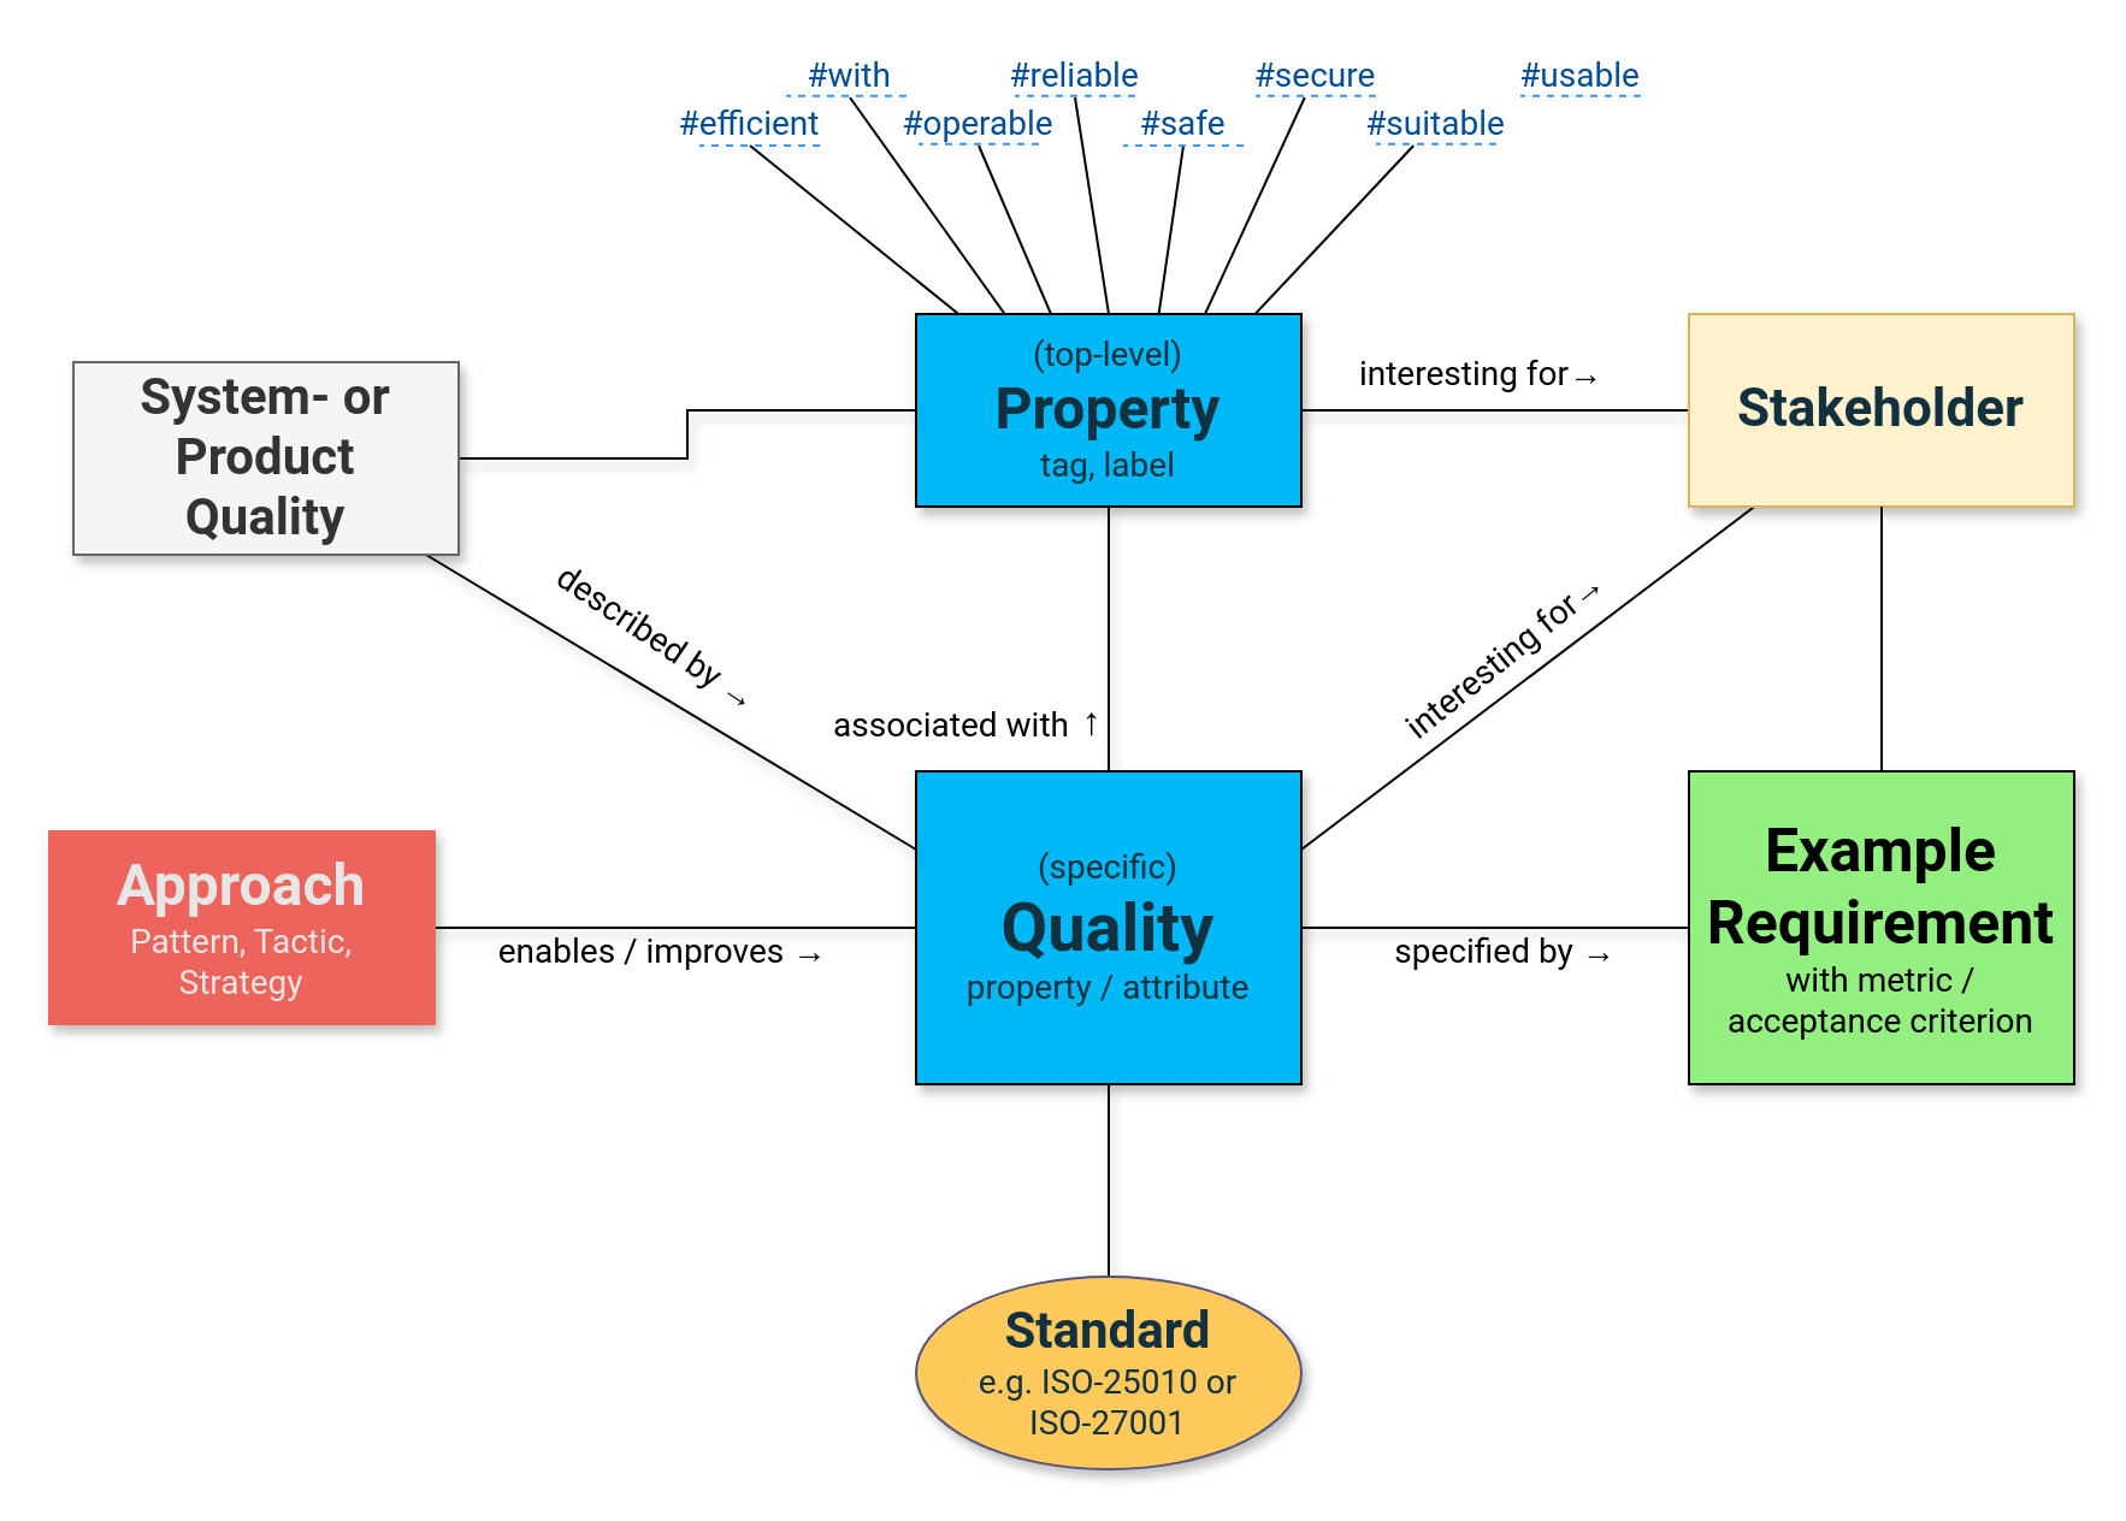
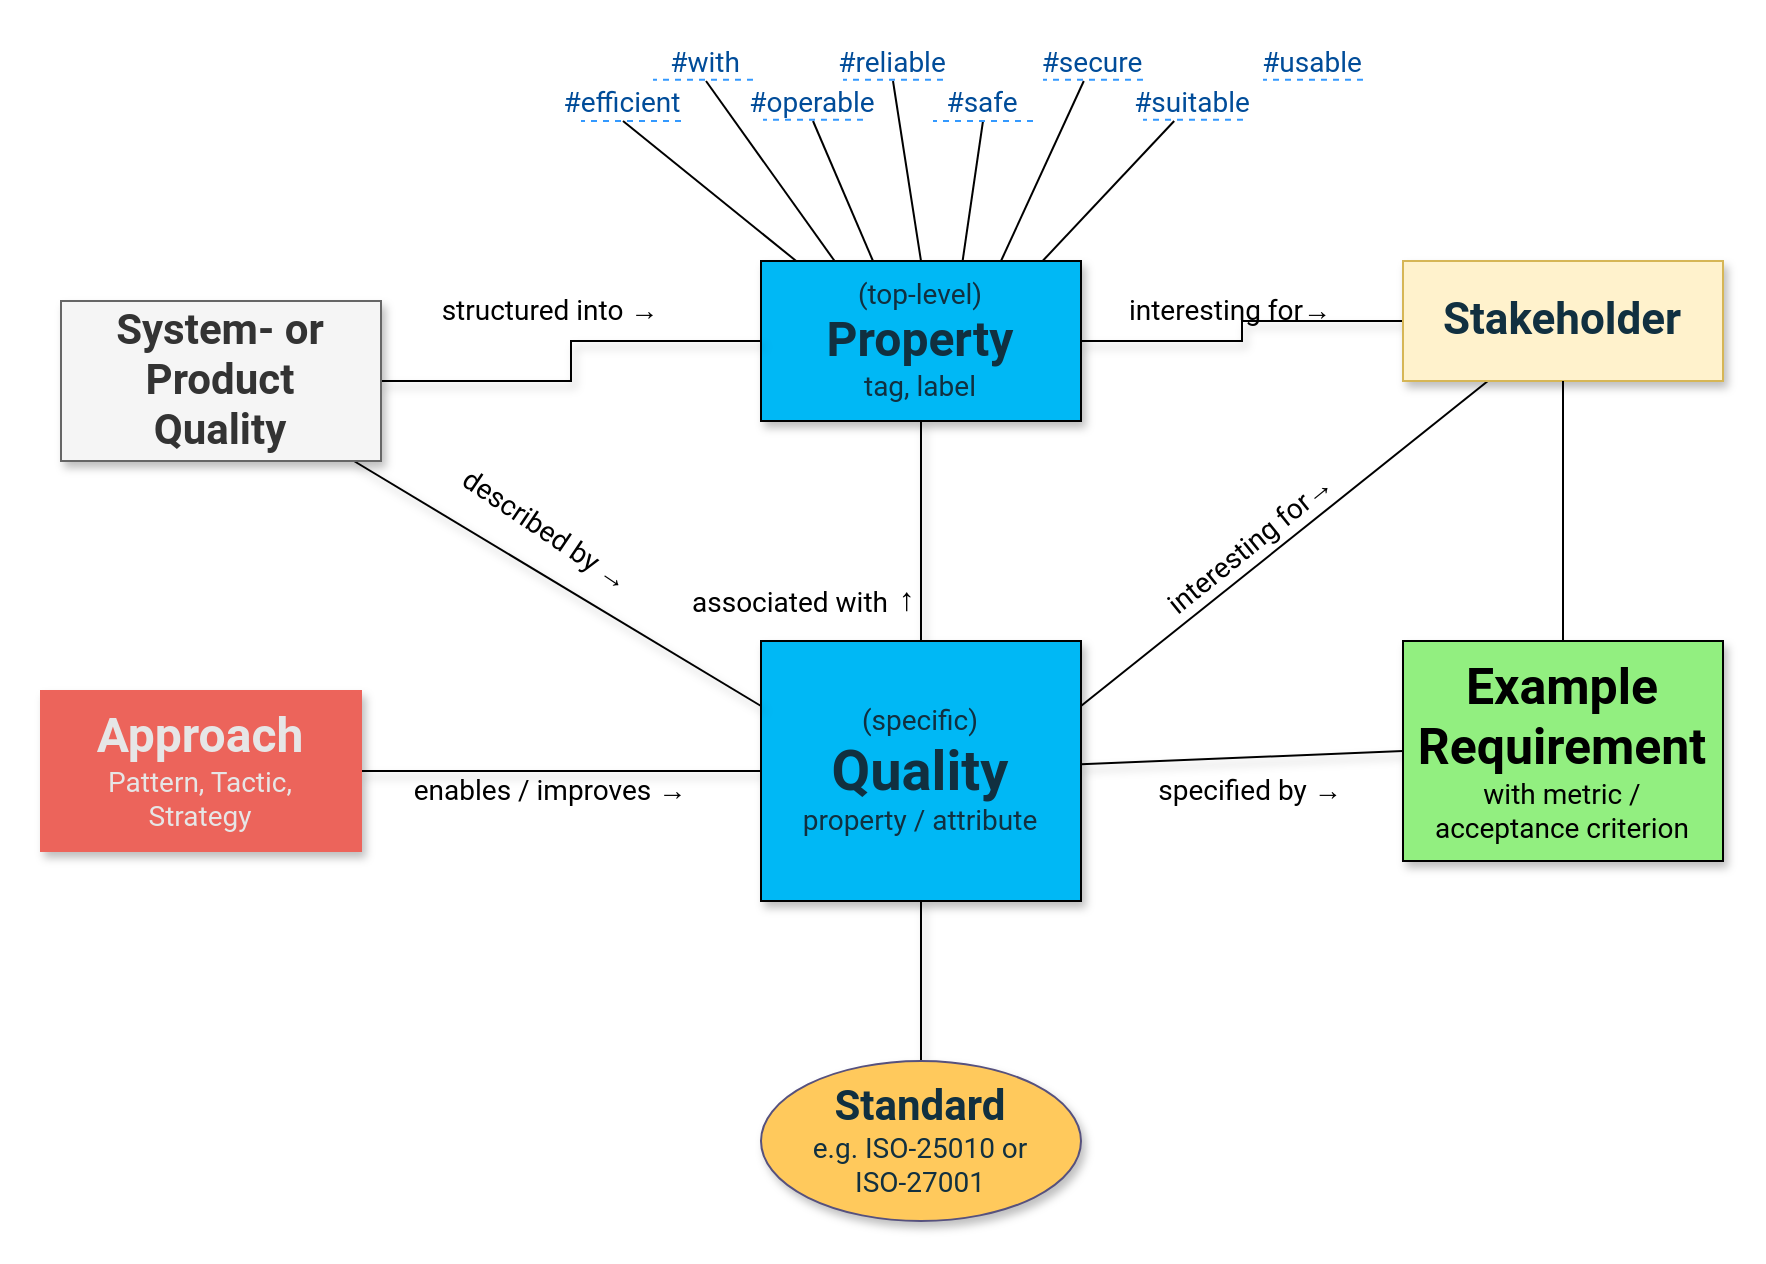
+ <mxCell id="19" value="&lt;p class=&quot;p1&quot; style=&quot;margin: 0px; font-variant-numeric: normal; font-variant-east-asian: normal; font-variant-alternates: normal; font-size-adjust: none; font-kerning: auto; font-optical-sizing: auto; font-feature-settings: normal; font-variation-settings: normal; font-variant-position: normal; font-variant-emoji: normal; font-stretch: normal; line-height: normal;&quot;&gt;&lt;font style=&quot;font-size: 14px;&quot;&gt;structured into →&lt;/font&gt;&lt;/p&gt;" style="text;html=1;align=center;verticalAlign=middle;whiteSpace=wrap;rounded=0;fontFamily=Roboto;" parent="1" vertex="1"><mxGeometry x="210" y="140" width="130" height="30" as="geometry" /></mxCell>
- <mxCell id="10" value="&lt;font style=&quot;font-size: 22px;&quot;&gt;&lt;b style=&quot;&quot;&gt;Stakeholder&lt;/b&gt;&lt;/font&gt;" style="rounded=0;whiteSpace=wrap;html=1;fontFamily=Roboto;fillColor=#fff2cc;strokeColor=#d6b656;shadow=1;fontColor=#113040;" parent="1" vertex="1"><mxGeometry x="701" y="130" width="160" height="80" as="geometry" /></mxCell>
+ <mxCell id="10" value="&lt;font style=&quot;font-size: 22px;&quot;&gt;&lt;b style=&quot;&quot;&gt;Stakeholder&lt;/b&gt;&lt;/font&gt;" style="rounded=0;whiteSpace=wrap;html=1;fontFamily=Roboto;fillColor=#fff2cc;strokeColor=#d6b656;shadow=1;fontColor=#113040;" parent="1" vertex="1"><mxGeometry x="701" y="130" width="160" height="60" as="geometry" /></mxCell>
- <mxCell id="14" value="&lt;div&gt;&lt;b style=&quot;background-color: transparent;&quot;&gt;&lt;font style=&quot;font-size: 25px;&quot;&gt;Example&lt;/font&gt;&lt;/b&gt;&lt;/div&gt;&lt;div&gt;&lt;font&gt;&lt;b style=&quot;&quot;&gt;&lt;font style=&quot;font-size: 25px;&quot;&gt;Requirement&lt;/font&gt;&lt;br&gt;&lt;/b&gt;&lt;/font&gt;&lt;div&gt;&lt;font style=&quot;font-size: 14px;&quot;&gt;with metric /&lt;/font&gt;&lt;/div&gt;&lt;/div&gt;&lt;div&gt;&lt;font style=&quot;font-size: 14px;&quot;&gt;acceptance criterion&lt;/font&gt;&lt;/div&gt;" style="rounded=0;whiteSpace=wrap;html=1;fillColor=light-dark(#92EF80,#EDEDED);fontFamily=Roboto;shadow=1;" parent="1" vertex="1"><mxGeometry x="701" y="320" width="160" height="130" as="geometry" /></mxCell>
+ <mxCell id="14" value="&lt;div&gt;&lt;b style=&quot;background-color: transparent;&quot;&gt;&lt;font style=&quot;font-size: 25px;&quot;&gt;Example&lt;/font&gt;&lt;/b&gt;&lt;/div&gt;&lt;div&gt;&lt;font&gt;&lt;b style=&quot;&quot;&gt;&lt;font style=&quot;font-size: 25px;&quot;&gt;Requirement&lt;/font&gt;&lt;br&gt;&lt;/b&gt;&lt;/font&gt;&lt;div&gt;&lt;font style=&quot;font-size: 14px;&quot;&gt;with metric /&lt;/font&gt;&lt;/div&gt;&lt;/div&gt;&lt;div&gt;&lt;font style=&quot;font-size: 14px;&quot;&gt;acceptance criterion&lt;/font&gt;&lt;/div&gt;" style="rounded=0;whiteSpace=wrap;html=1;fillColor=light-dark(#92EF80,#EDEDED);fontFamily=Roboto;shadow=1;" parent="1" vertex="1"><mxGeometry x="701" y="320" width="160" height="110" as="geometry" /></mxCell>
